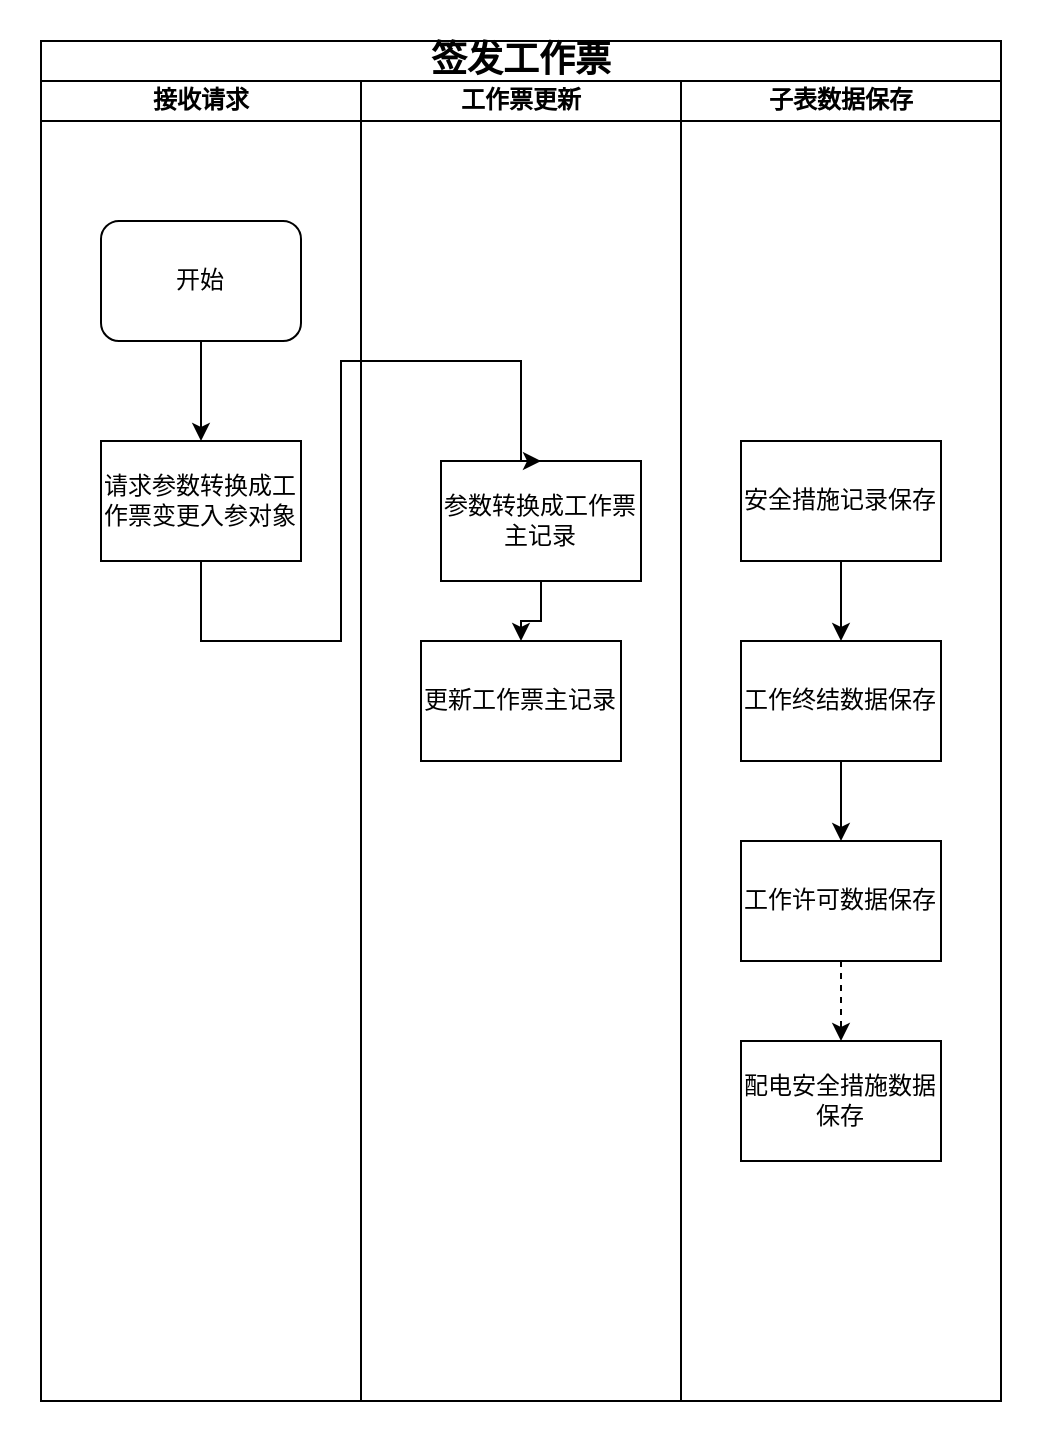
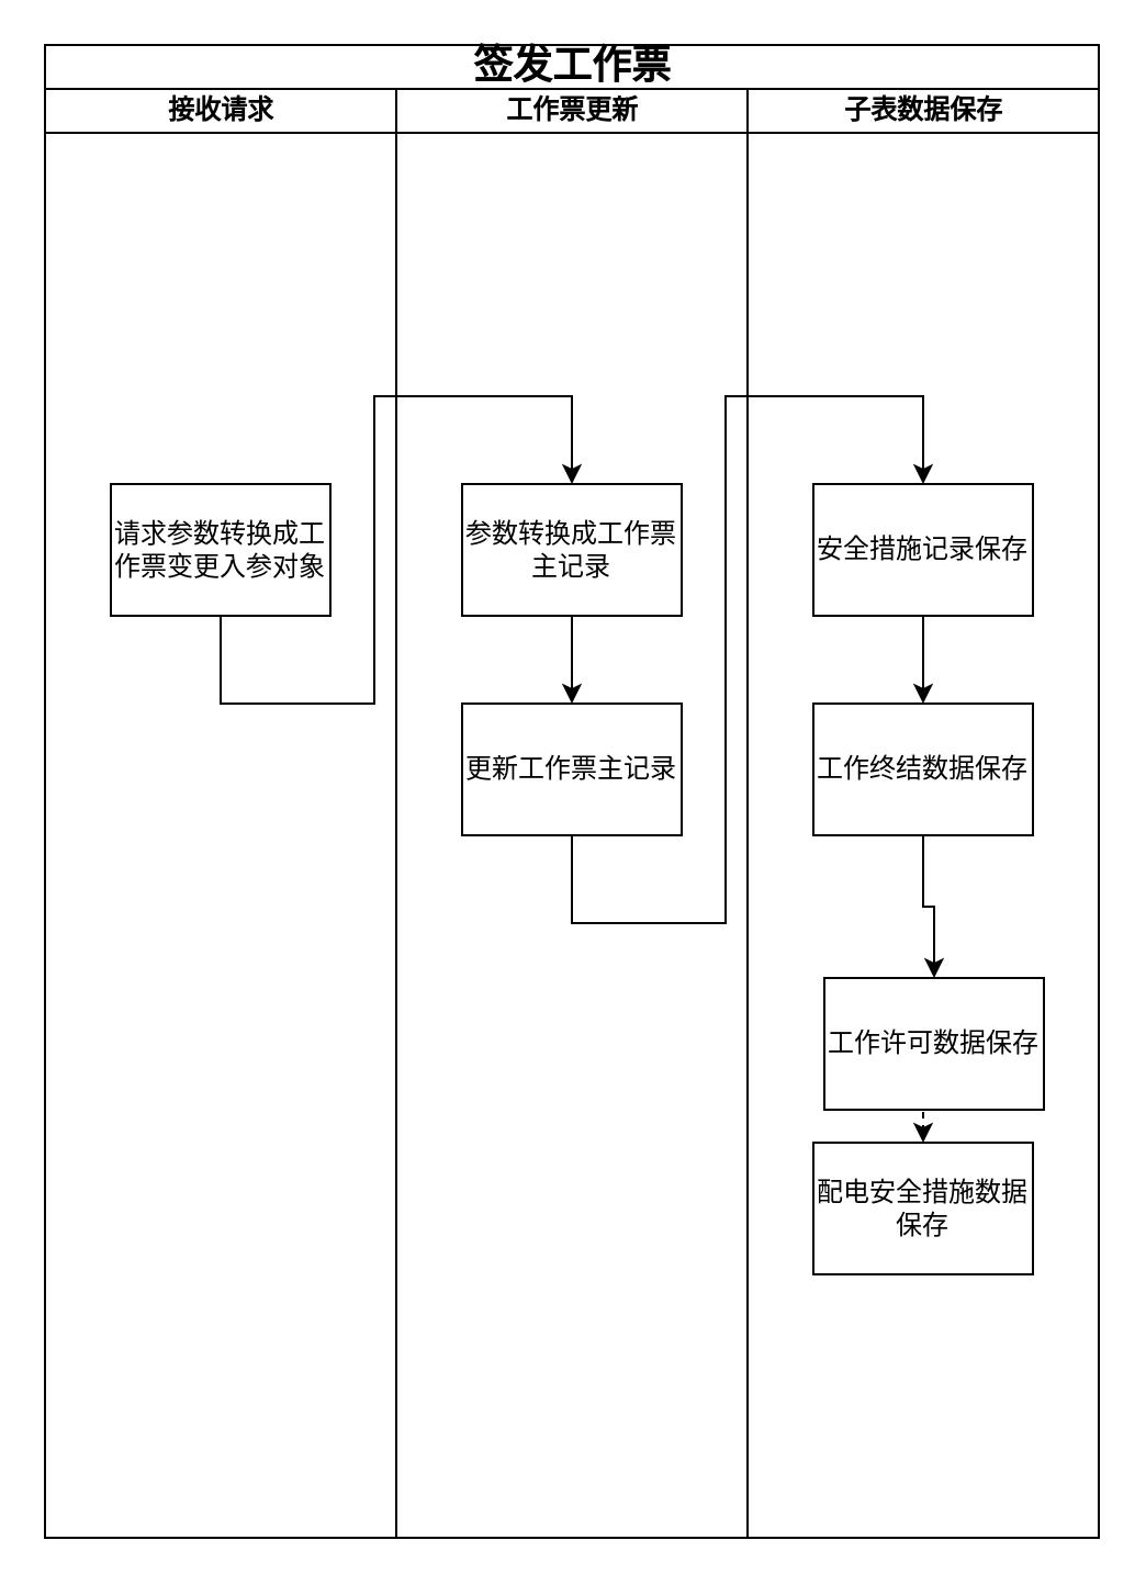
- <mxCell id="4" value="&lt;font style=&quot;font-size: 12px;&quot;&gt;开始&lt;/font&gt;" style="rounded=1;whiteSpace=wrap;html=1;shadow=0;labelBackgroundColor=none;strokeWidth=1;fontFamily=Verdana;fontSize=8;align=center;" vertex="1" parent="3"><mxGeometry x="30" y="70" width="100" height="60" as="geometry" /></mxCell>
- <mxCell id="6" style="edgeStyle=orthogonalEdgeStyle;rounded=0;orthogonalLoop=1;jettySize=auto;html=1;exitX=0.5;exitY=1;exitDx=0;exitDy=0;entryX=0.5;entryY=0;entryDx=0;entryDy=0;" edge="1" parent="3" source="4" target="5"><mxGeometry relative="1" as="geometry"><Array as="points"><mxPoint x="80" y="160" /><mxPoint x="80" y="160" /></Array></mxGeometry></mxCell>
- <mxCell id="9" value="&lt;span style=&quot;font-size: 12px;&quot;&gt;参数转换成工作票主记录&lt;/span&gt;" style="whiteSpace=wrap;html=1;fontSize=8;fontFamily=Verdana;rounded=0;shadow=0;labelBackgroundColor=none;strokeWidth=1;" vertex="1" parent="7"><mxGeometry x="40" y="190" width="100" height="60" as="geometry" /></mxCell>
+ <mxCell id="9" value="&lt;span style=&quot;font-size: 12px;&quot;&gt;参数转换成工作票主记录&lt;/span&gt;" style="whiteSpace=wrap;html=1;fontSize=8;fontFamily=Verdana;rounded=0;shadow=0;labelBackgroundColor=none;strokeWidth=1;" vertex="1" parent="7"><mxGeometry x="30" y="180" width="100" height="60" as="geometry" /></mxCell>
+ <mxCell id="21" style="edgeStyle=orthogonalEdgeStyle;rounded=0;orthogonalLoop=1;jettySize=auto;html=1;exitX=0.5;exitY=1;exitDx=0;exitDy=0;entryX=0.5;entryY=0;entryDx=0;entryDy=0;" edge="1" parent="2" source="10" target="13"><mxGeometry relative="1" as="geometry"><Array as="points"><mxPoint x="240" y="400" /><mxPoint x="310" y="400" /><mxPoint x="310" y="160" /><mxPoint x="400" y="160" /></Array></mxGeometry></mxCell>
- <mxCell id="19" value="&lt;span style=&quot;font-size: 12px;&quot;&gt;工作许可数据保存&lt;/span&gt;" style="whiteSpace=wrap;html=1;fontSize=8;fontFamily=Verdana;rounded=0;shadow=0;labelBackgroundColor=none;strokeWidth=1;" vertex="1" parent="11"><mxGeometry x="30" y="380" width="100" height="60" as="geometry" /></mxCell>
+ <mxCell id="19" value="&lt;span style=&quot;font-size: 12px;&quot;&gt;工作许可数据保存&lt;/span&gt;" style="whiteSpace=wrap;html=1;fontSize=8;fontFamily=Verdana;rounded=0;shadow=0;labelBackgroundColor=none;strokeWidth=1;" vertex="1" parent="11"><mxGeometry x="35" y="405" width="100" height="60" as="geometry" /></mxCell>
